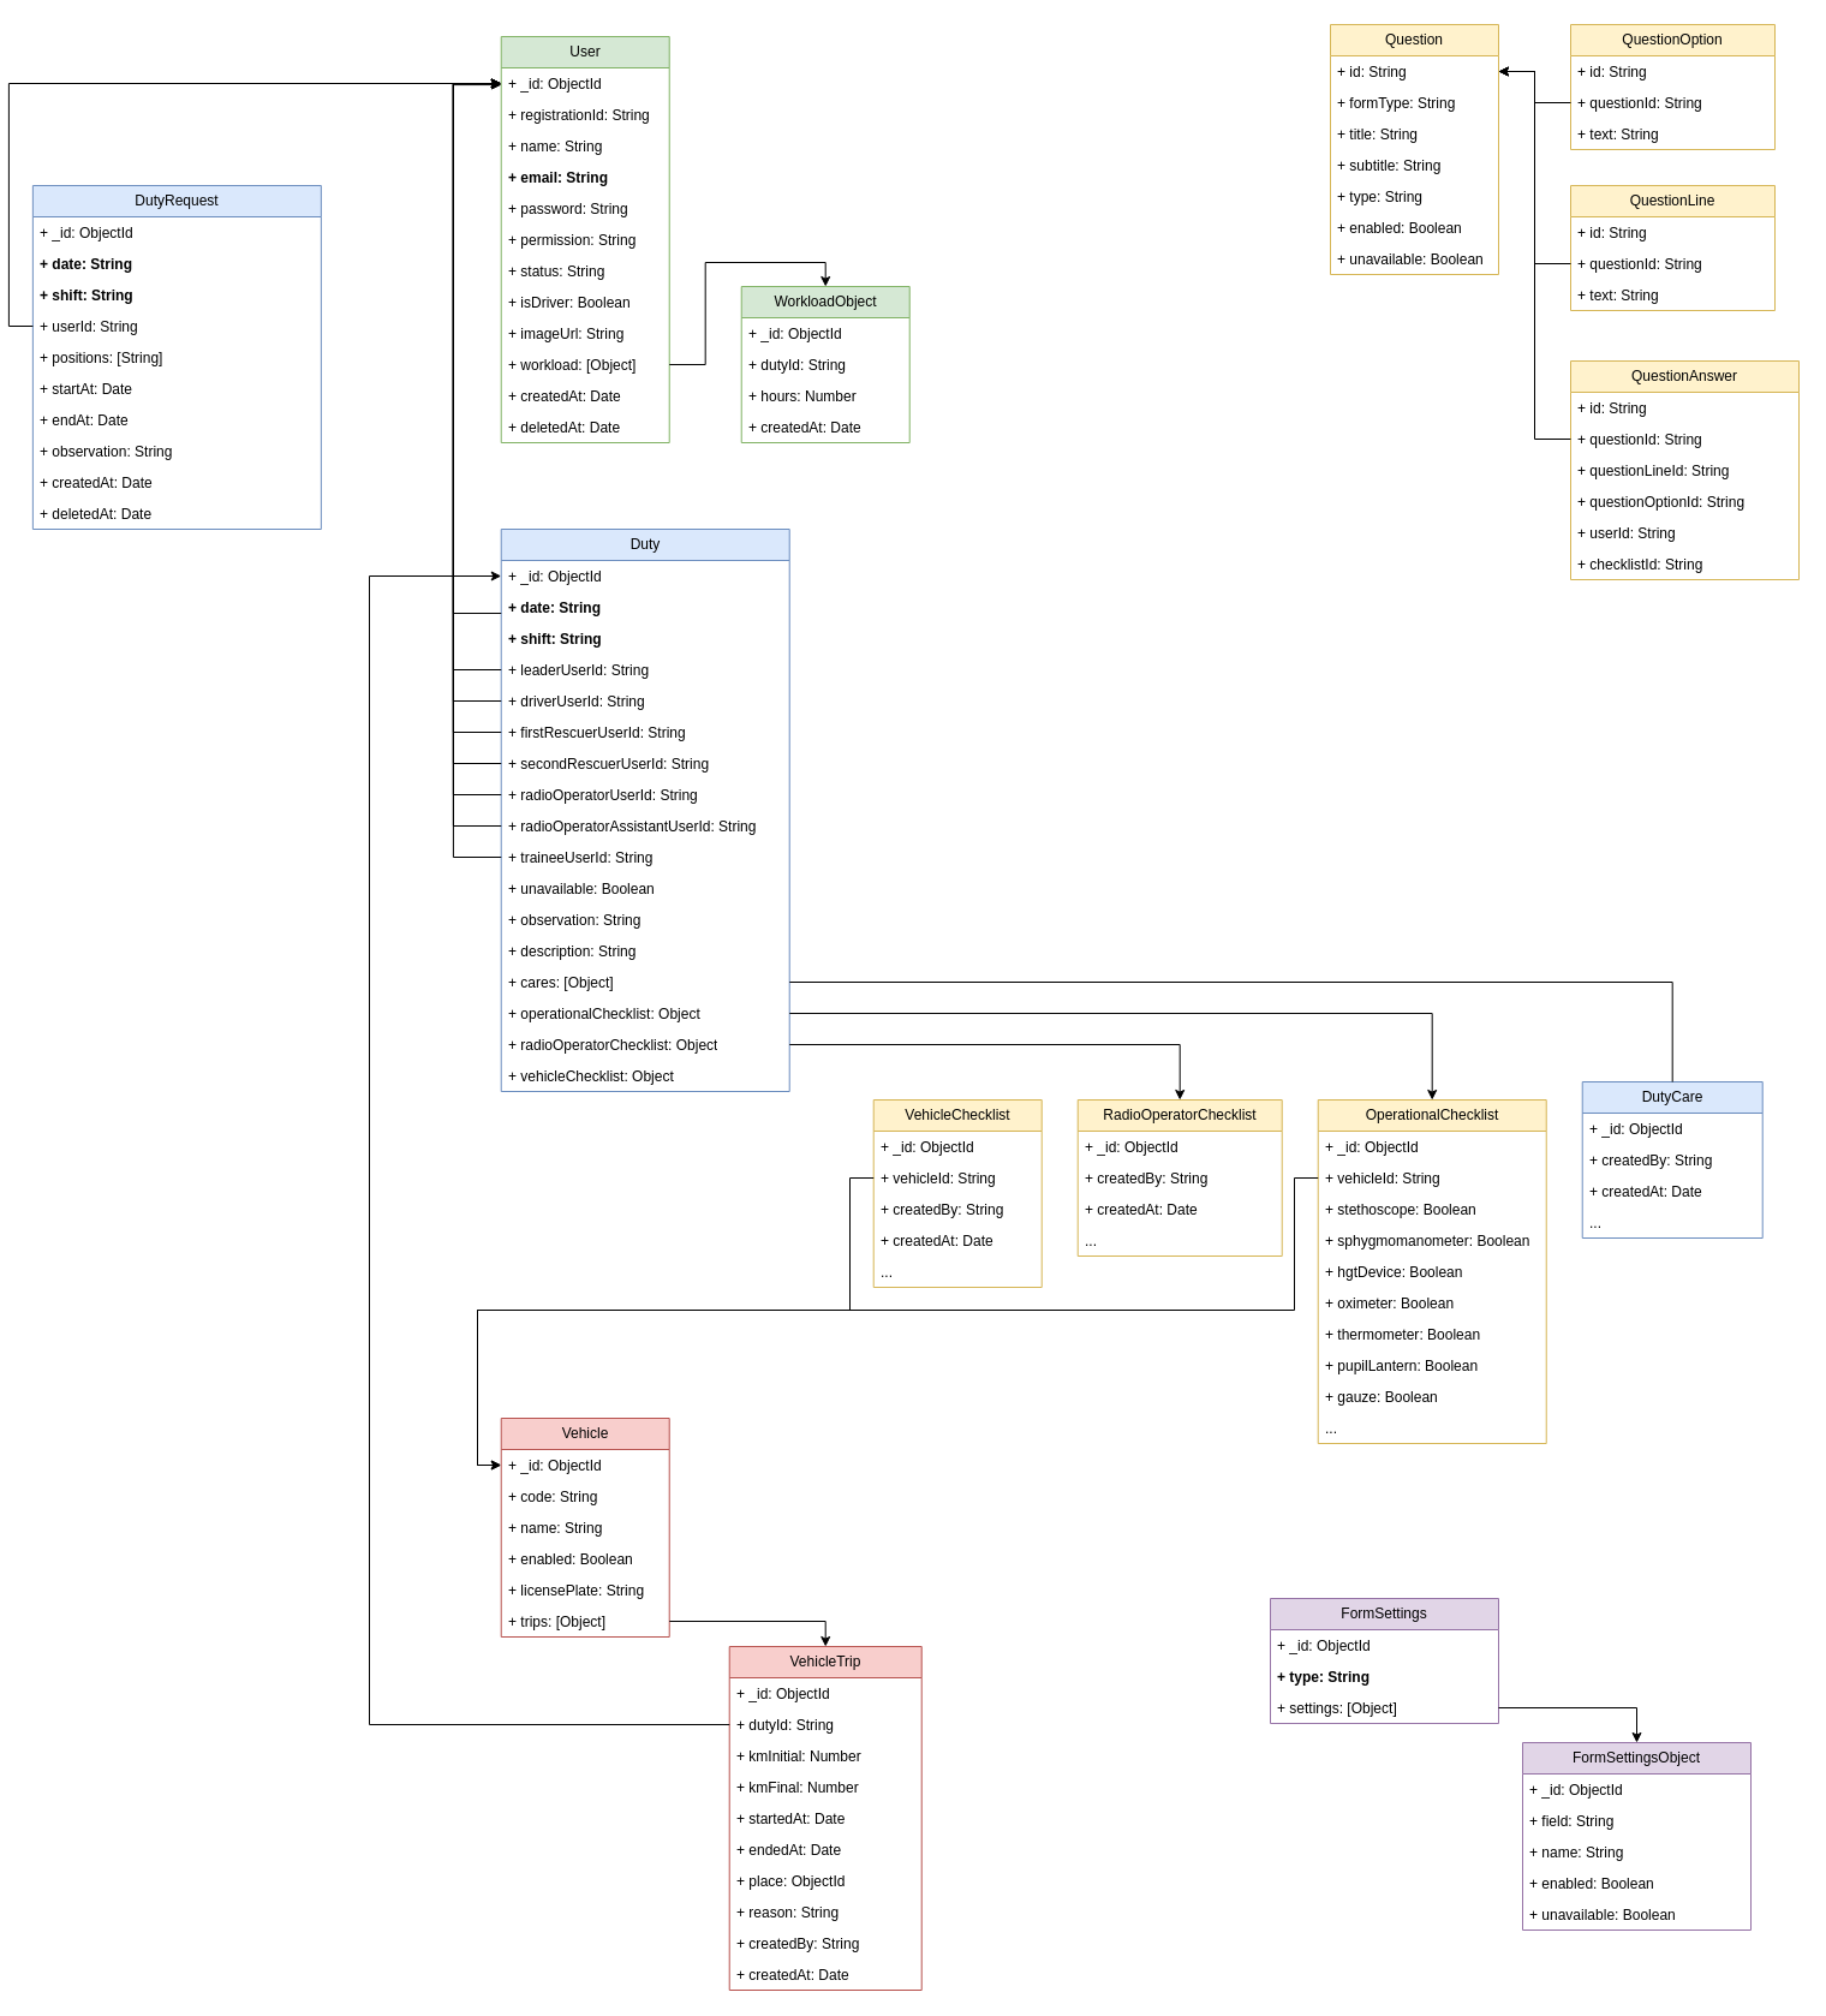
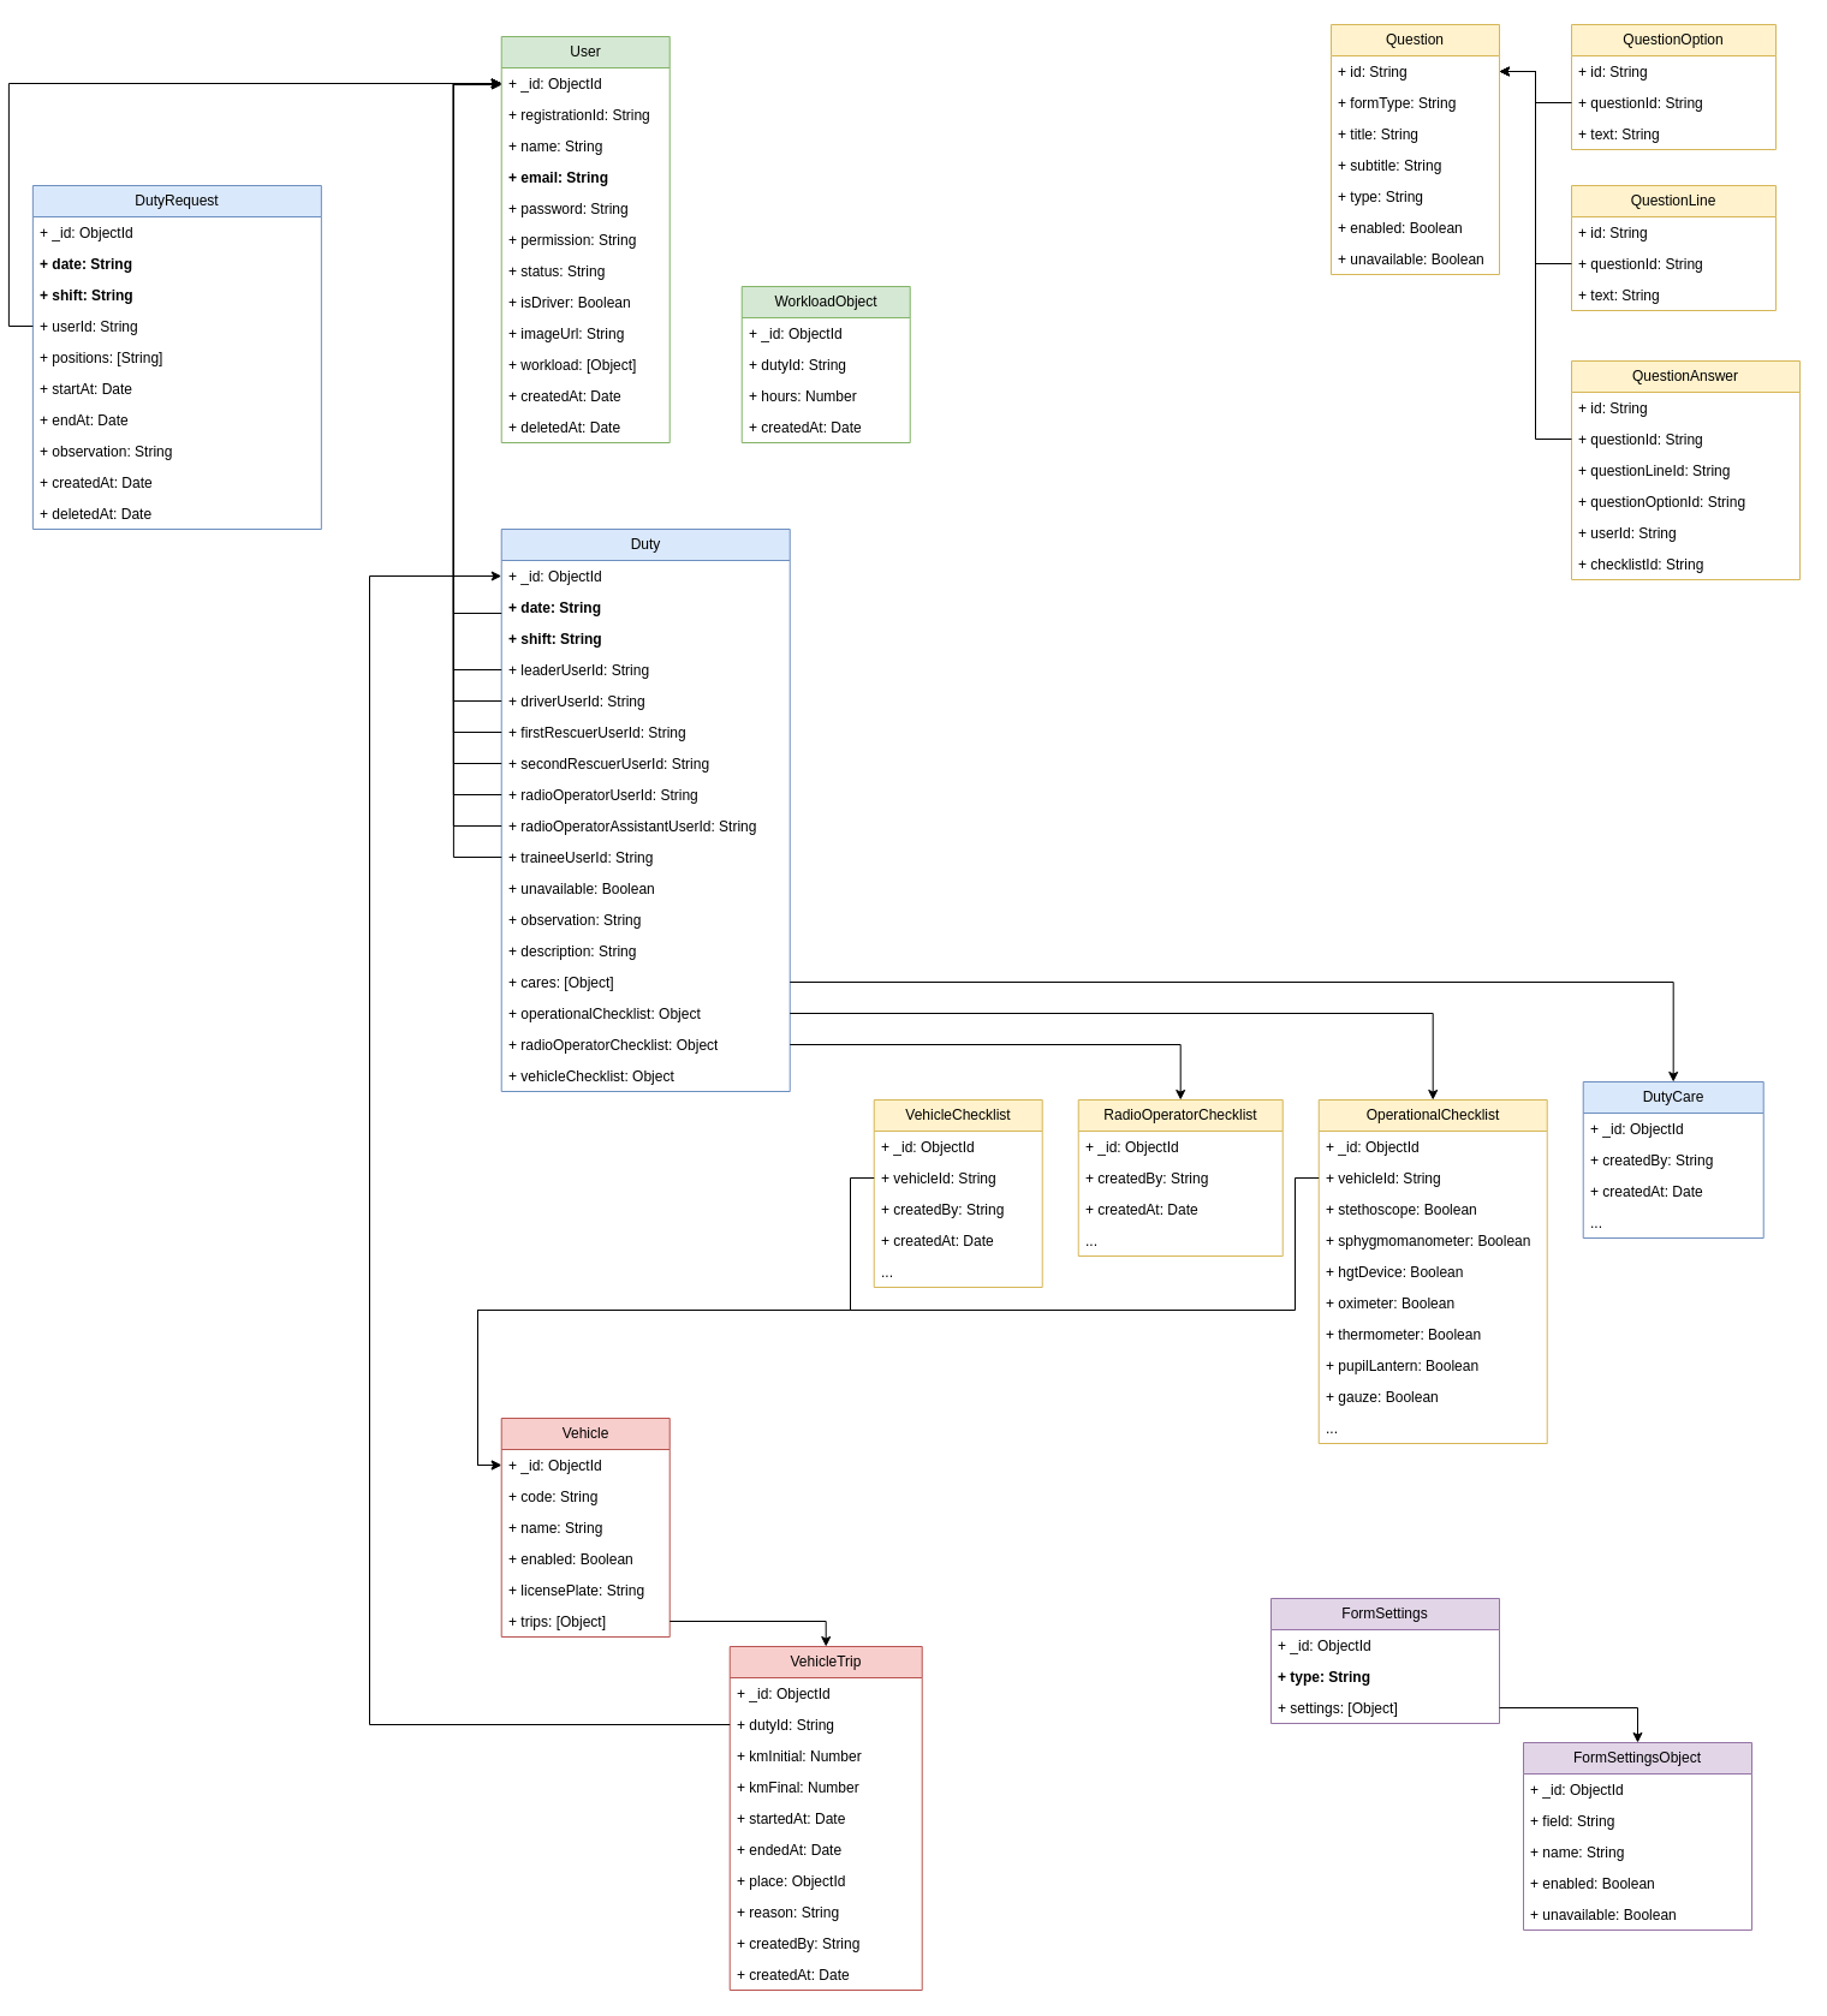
- <mxCell id="76" style="edgeStyle=orthogonalEdgeStyle;rounded=0;orthogonalLoop=1;jettySize=auto;html=1;exitX=1;exitY=0.5;exitDx=0;exitDy=0;entryX=0.5;entryY=0;entryDx=0;entryDy=0;" parent="1" source="12" target="71" edge="1"><mxGeometry relative="1" as="geometry" /></mxCell>
- <mxCell id="106" style="edgeStyle=orthogonalEdgeStyle;rounded=0;orthogonalLoop=1;jettySize=auto;html=1;exitX=1;exitY=0.5;exitDx=0;exitDy=0;endArrow=none;" parent="1" source="29" target="101" edge="1"><mxGeometry relative="1" as="geometry" /></mxCell>
+ <mxCell id="106" style="edgeStyle=orthogonalEdgeStyle;rounded=0;orthogonalLoop=1;jettySize=auto;html=1;exitX=1;exitY=0.5;exitDx=0;exitDy=0;" parent="1" source="29" target="101" edge="1"><mxGeometry relative="1" as="geometry" /></mxCell>
